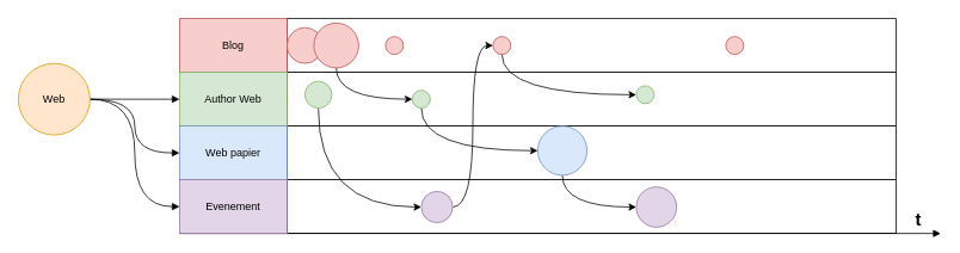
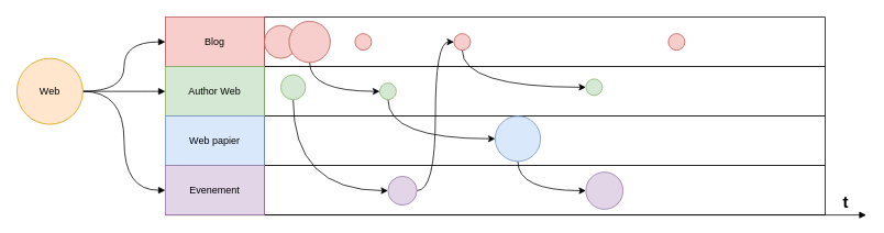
+ <mxCell id="6" style="edgeStyle=orthogonalEdgeStyle;curved=1;rounded=0;orthogonalLoop=1;jettySize=auto;html=1;exitX=1;exitY=0.5;exitDx=0;exitDy=0;entryX=0;entryY=0.5;entryDx=0;entryDy=0;endArrow=block;endFill=1;" edge="1" parent="1" source="10" target="12"><mxGeometry relative="1" as="geometry" /></mxCell>
- <mxCell id="8" style="edgeStyle=orthogonalEdgeStyle;curved=1;rounded=0;orthogonalLoop=1;jettySize=auto;html=1;exitX=1;exitY=0.5;exitDx=0;exitDy=0;endArrow=block;endFill=1;" edge="1" parent="1" source="10" target="14"><mxGeometry relative="1" as="geometry" /></mxCell>
